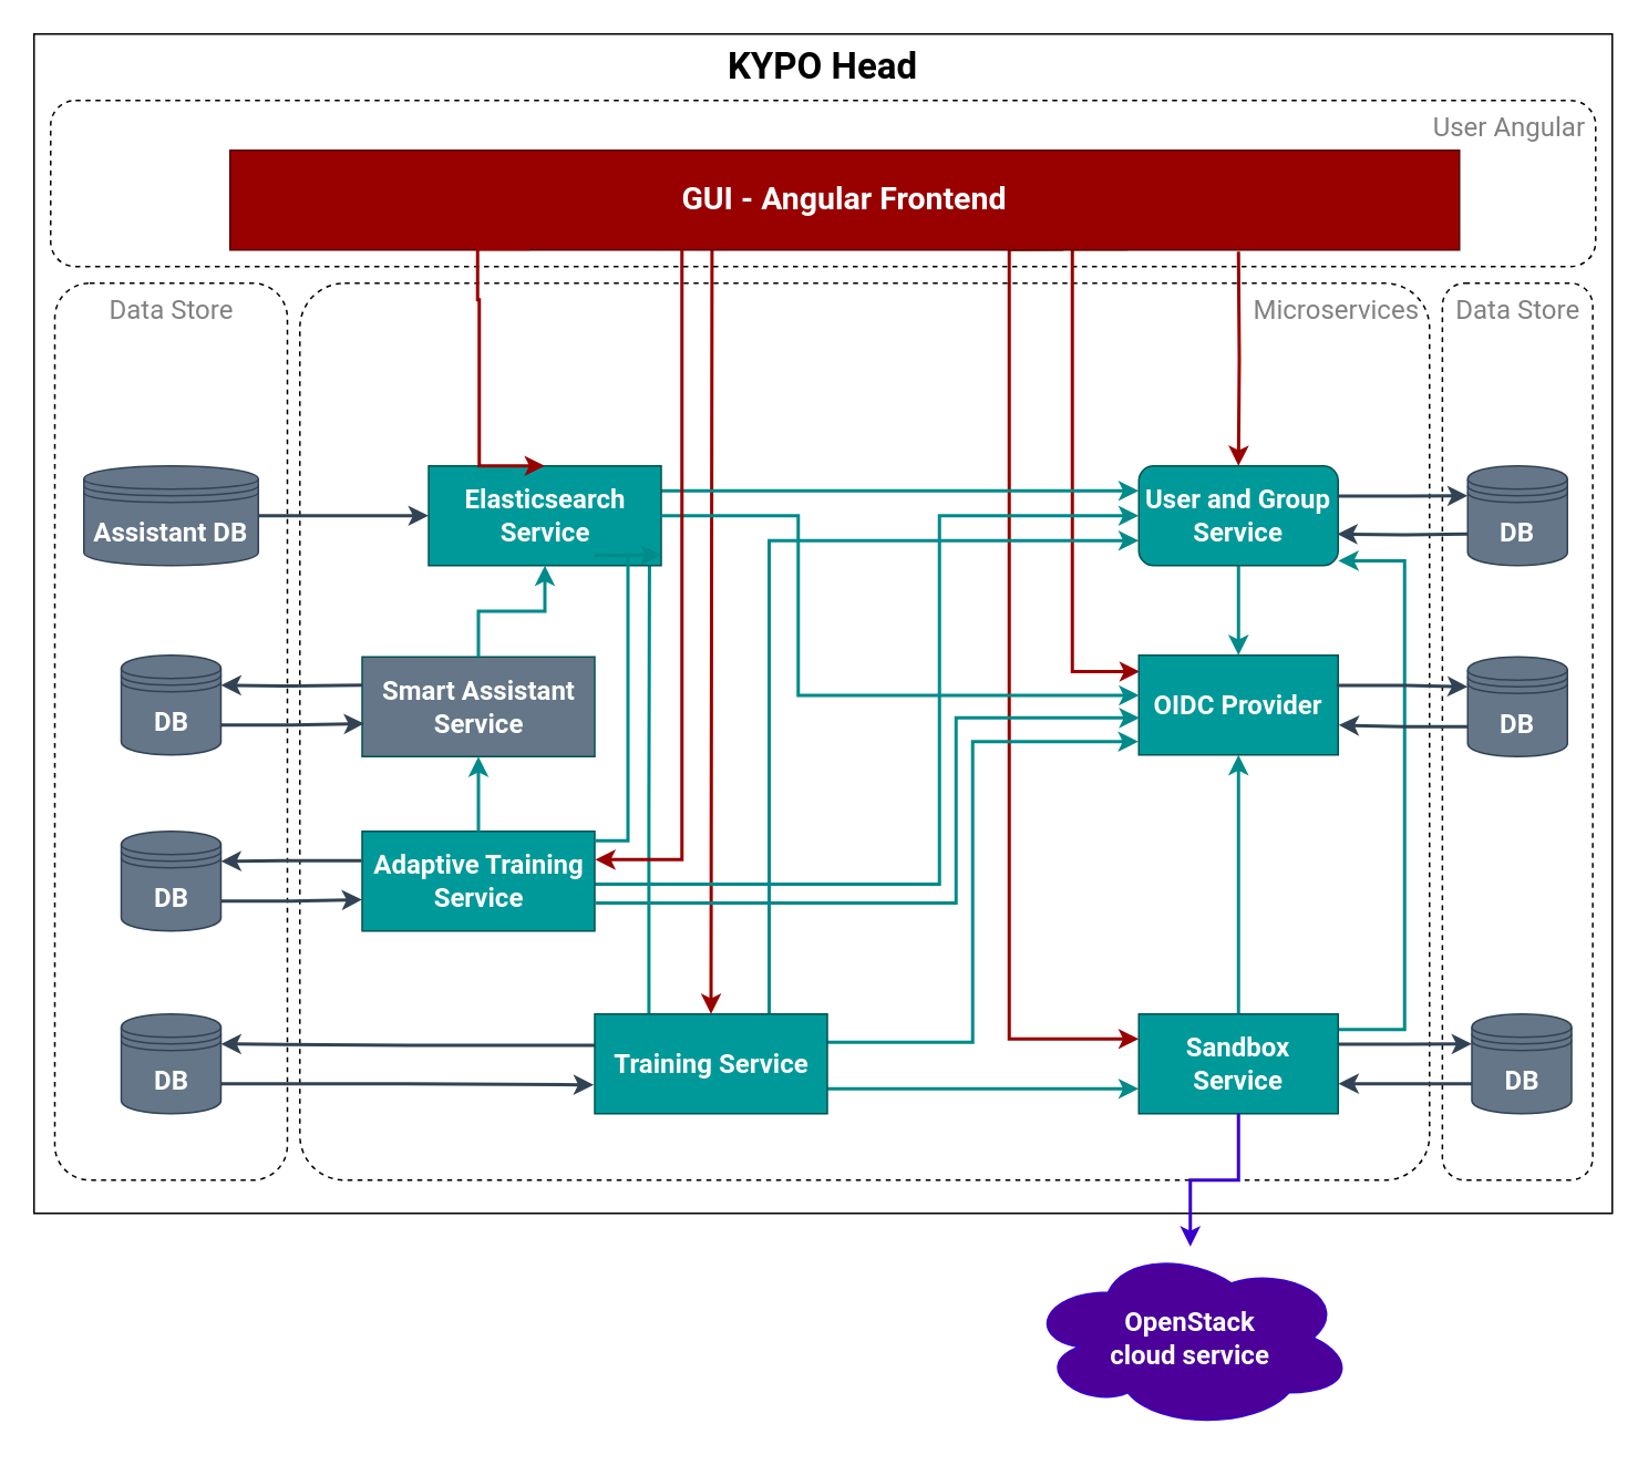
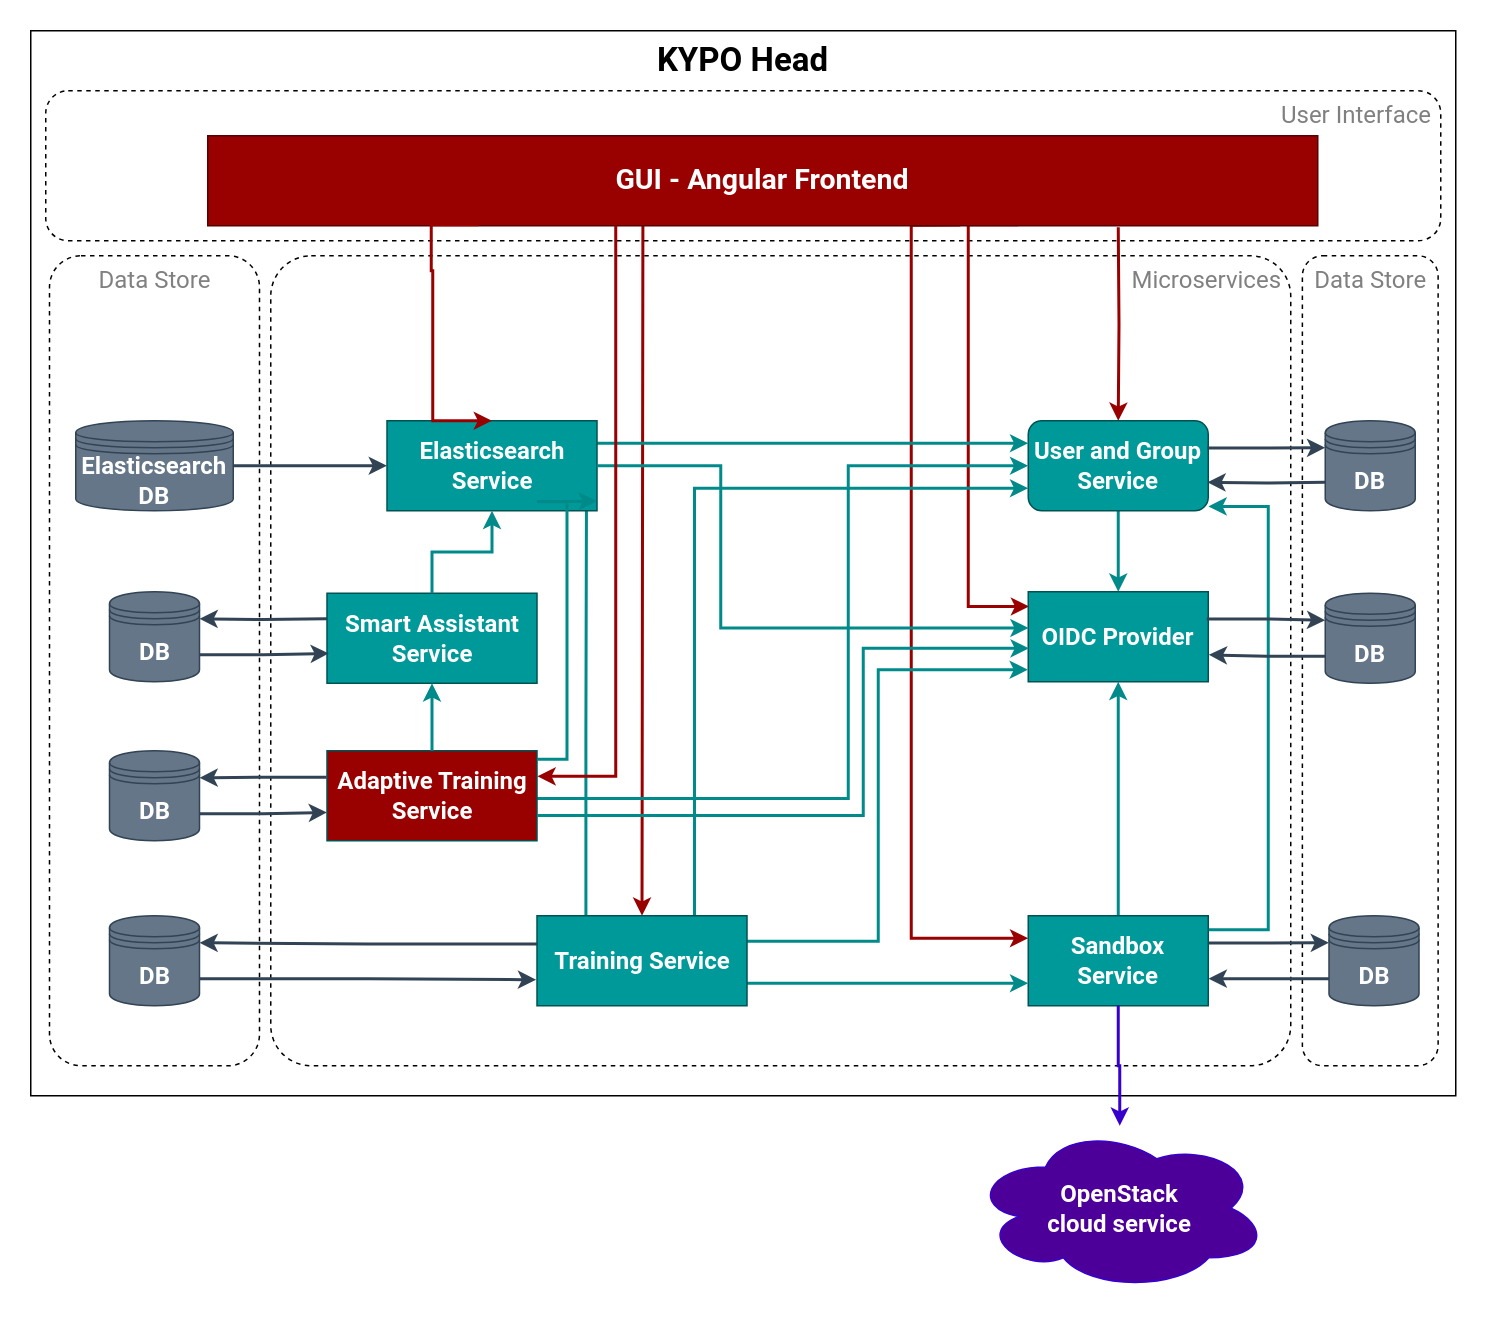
- <mxCell id="4" value="&lt;font data-font-src=&quot;https://fonts.googleapis.com/css?family=Roboto&quot; style=&quot;font-size: 16px&quot; face=&quot;Roboto&quot;&gt;&lt;font style=&quot;font-size: 16px&quot;&gt;User Angular&amp;nbsp; &lt;br&gt;&lt;/font&gt;&lt;/font&gt;" style="rounded=1;whiteSpace=wrap;html=1;dashed=1;fontSize=14;align=right;verticalAlign=top;fontColor=#808080;" parent="1" vertex="1"><mxGeometry x="30" y="60" width="930" height="100" as="geometry" /></mxCell>
+ <mxCell id="4" value="&lt;font data-font-src=&quot;https://fonts.googleapis.com/css?family=Roboto&quot; style=&quot;font-size: 16px&quot; face=&quot;Roboto&quot;&gt;&lt;font style=&quot;font-size: 16px&quot;&gt;User Interface&amp;nbsp; &lt;br&gt;&lt;/font&gt;&lt;/font&gt;" style="rounded=1;whiteSpace=wrap;html=1;dashed=1;fontSize=14;align=right;verticalAlign=top;fontColor=#808080;" parent="1" vertex="1"><mxGeometry x="30" y="60" width="930" height="100" as="geometry" /></mxCell>
- <mxCell id="45" value="&lt;font style=&quot;font-size: 16px&quot; data-font-src=&quot;https://fonts.googleapis.com/css?family=Roboto&quot; face=&quot;Roboto&quot;&gt;Assistant DB&lt;/font&gt;" style="shape=datastore;whiteSpace=wrap;html=1;fillColor=#647687;strokeColor=#314354;fontColor=#ffffff;fontStyle=1;fontSize=14;" parent="1" vertex="1"><mxGeometry x="50" y="280" width="105" height="60" as="geometry" /></mxCell>
+ <mxCell id="45" value="&lt;font style=&quot;font-size: 16px&quot; data-font-src=&quot;https://fonts.googleapis.com/css?family=Roboto&quot; face=&quot;Roboto&quot;&gt;Elasticsearch DB&lt;/font&gt;" style="shape=datastore;whiteSpace=wrap;html=1;fillColor=#647687;strokeColor=#314354;fontColor=#ffffff;fontStyle=1;fontSize=14;" parent="1" vertex="1"><mxGeometry x="50" y="280" width="105" height="60" as="geometry" /></mxCell>
- <mxCell id="29" value="&lt;font data-font-src=&quot;https://fonts.googleapis.com/css?family=Roboto&quot; style=&quot;font-size: 16px&quot; face=&quot;Roboto&quot;&gt;Smart Assistant Service&lt;/font&gt;" style="rounded=0;whiteSpace=wrap;html=1;fontColor=#ffffff;fillColor=#647687;strokeColor=#005252;fontStyle=1;fontSize=14;" vertex="1" parent="1"><mxGeometry x="217.5" y="395" width="140" height="60" as="geometry" /></mxCell>
+ <mxCell id="29" value="&lt;font data-font-src=&quot;https://fonts.googleapis.com/css?family=Roboto&quot; style=&quot;font-size: 16px&quot; face=&quot;Roboto&quot;&gt;Smart Assistant Service&lt;/font&gt;" style="rounded=0;whiteSpace=wrap;html=1;fontColor=#ffffff;fillColor=#009999;strokeColor=#005252;fontStyle=1;fontSize=14;" vertex="1" parent="1"><mxGeometry x="217.5" y="395" width="140" height="60" as="geometry" /></mxCell>
- <mxCell id="28" value="&lt;font data-font-src=&quot;https://fonts.googleapis.com/css?family=Roboto&quot; style=&quot;font-size: 16px&quot; face=&quot;Roboto&quot;&gt;Adaptive Training Service&lt;/font&gt;" style="rounded=0;whiteSpace=wrap;html=1;fontColor=#ffffff;fillColor=#009999;strokeColor=#005252;fontStyle=1;fontSize=14;" vertex="1" parent="1"><mxGeometry x="217.5" y="500" width="140" height="60" as="geometry" /></mxCell>
+ <mxCell id="28" value="&lt;font data-font-src=&quot;https://fonts.googleapis.com/css?family=Roboto&quot; style=&quot;font-size: 16px&quot; face=&quot;Roboto&quot;&gt;Adaptive Training Service&lt;/font&gt;" style="rounded=0;whiteSpace=wrap;html=1;fontColor=#ffffff;fillColor=#990000;strokeColor=#005252;fontStyle=1;fontSize=14;" vertex="1" parent="1"><mxGeometry x="217.5" y="500" width="140" height="60" as="geometry" /></mxCell>
- <mxCell id="20" value="&lt;font data-font-src=&quot;https://fonts.googleapis.com/css?family=Roboto&quot; style=&quot;font-size: 16px&quot; face=&quot;Roboto&quot;&gt;OpenStack &lt;br&gt;cloud service&lt;/font&gt;" style="ellipse;shape=cloud;whiteSpace=wrap;html=1;strokeColor=#3700CC;fontColor=#ffffff;fillColor=#4C0099;fontStyle=1;fontSize=14;" parent="1" vertex="1"><mxGeometry x="617" y="750" width="198" height="110" as="geometry" /></mxCell>
+ <mxCell id="20" value="&lt;font data-font-src=&quot;https://fonts.googleapis.com/css?family=Roboto&quot; style=&quot;font-size: 16px&quot; face=&quot;Roboto&quot;&gt;OpenStack &lt;br&gt;cloud service&lt;/font&gt;" style="ellipse;shape=cloud;whiteSpace=wrap;html=1;strokeColor=#3700CC;fontColor=#ffffff;fillColor=#4C0099;fontStyle=1;fontSize=14;" parent="1" vertex="1"><mxGeometry x="647" y="750" width="198" height="110" as="geometry" /></mxCell>
